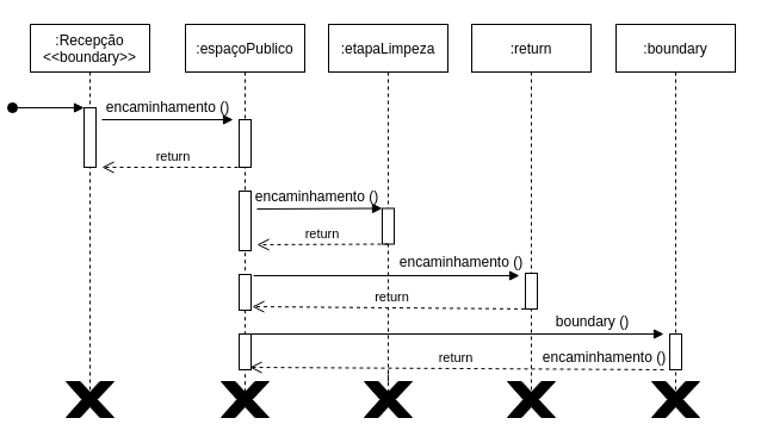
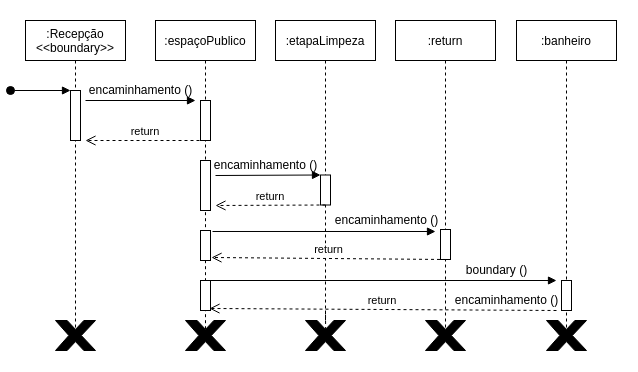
- <mxCell id="26" value=":boundary" style="shape=umlLifeline;perimeter=lifelinePerimeter;container=1;collapsible=0;recursiveResize=0;rounded=0;shadow=0;strokeWidth=1;" vertex="1" parent="1"><mxGeometry x="511" y="20" width="100" height="320" as="geometry" /></mxCell>
+ <mxCell id="26" value=":banheiro" style="shape=umlLifeline;perimeter=lifelinePerimeter;container=1;collapsible=0;recursiveResize=0;rounded=0;shadow=0;strokeWidth=1;" vertex="1" parent="1"><mxGeometry x="511" y="20" width="100" height="320" as="geometry" /></mxCell>
